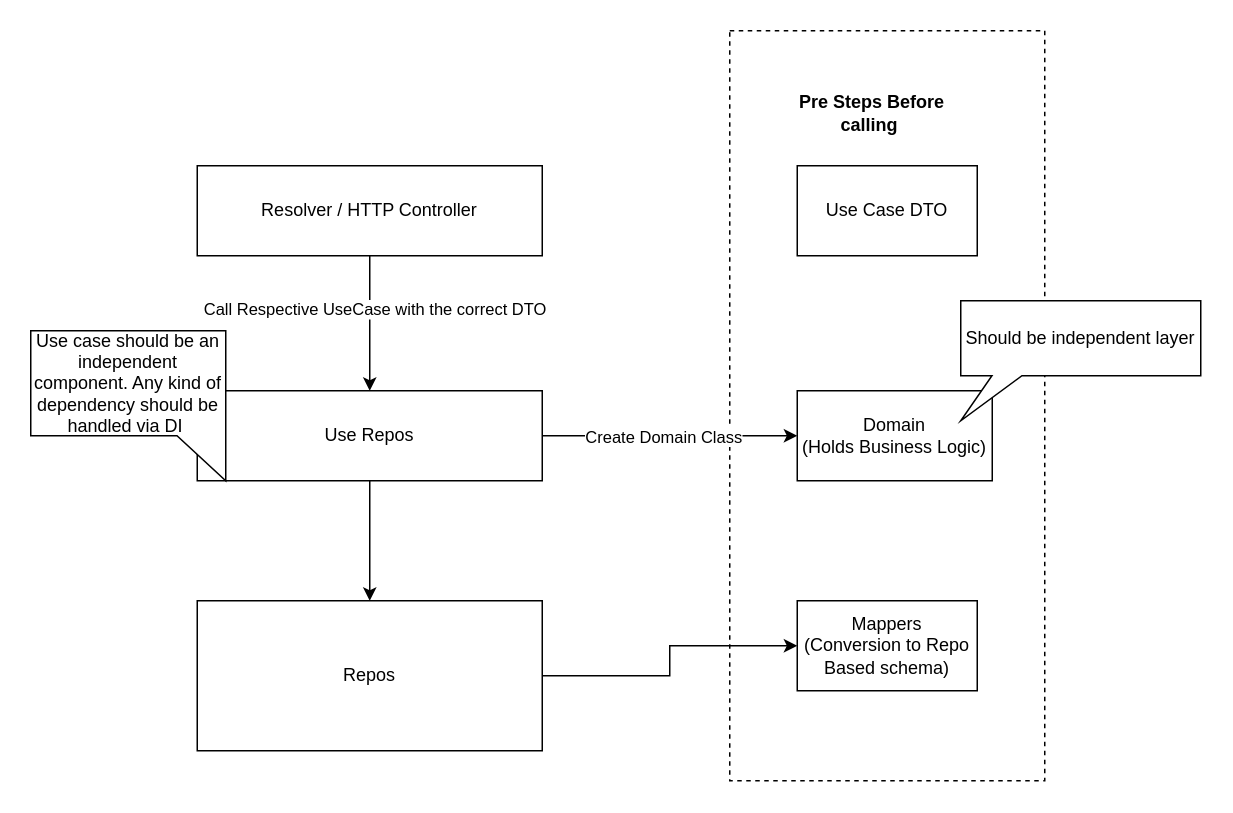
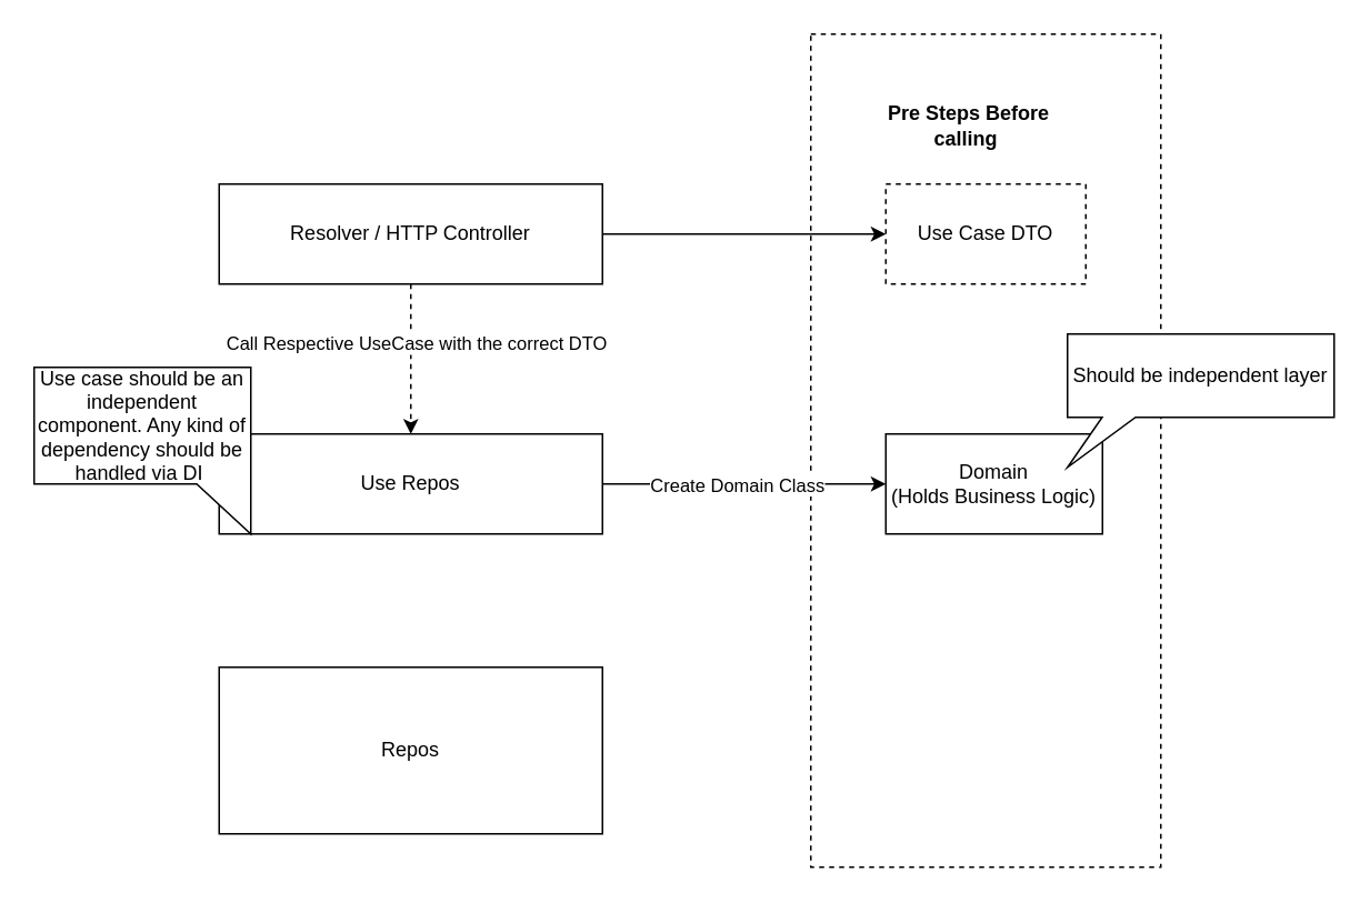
+ <mxCell id="5" value="" style="edgeStyle=orthogonalEdgeStyle;rounded=0;orthogonalLoop=1;jettySize=auto;html=1;" edge="1" parent="1" source="6" target="14"><mxGeometry relative="1" as="geometry" /></mxCell>
- <mxCell id="14" value="Use Case DTO" style="whiteSpace=wrap;html=1;rounded=0;" vertex="1" parent="1"><mxGeometry x="531" y="110" width="120" height="60" as="geometry" /></mxCell>
+ <mxCell id="14" value="Use Case DTO" style="whiteSpace=wrap;html=1;rounded=0;dashed=1;" vertex="1" parent="1"><mxGeometry x="531" y="110" width="120" height="60" as="geometry" /></mxCell>
- <mxCell id="3" value="" style="edgeStyle=orthogonalEdgeStyle;rounded=0;orthogonalLoop=1;jettySize=auto;html=1;" edge="1" parent="1" source="6" target="10"><mxGeometry relative="1" as="geometry" /></mxCell>
+ <mxCell id="3" value="" style="edgeStyle=orthogonalEdgeStyle;rounded=0;orthogonalLoop=1;jettySize=auto;html=1;dashed=1;" edge="1" parent="1" source="6" target="10"><mxGeometry relative="1" as="geometry" /></mxCell>
- <mxCell id="7" value="" style="edgeStyle=orthogonalEdgeStyle;rounded=0;orthogonalLoop=1;jettySize=auto;html=1;" edge="1" parent="1" source="10" target="12"><mxGeometry relative="1" as="geometry" /></mxCell>
- <mxCell id="16" value="Mappers&lt;br&gt;(Conversion to Repo Based schema)" style="whiteSpace=wrap;html=1;rounded=0;" vertex="1" parent="1"><mxGeometry x="531" y="400" width="120" height="60" as="geometry" /></mxCell>
- <mxCell id="11" value="" style="edgeStyle=orthogonalEdgeStyle;rounded=0;orthogonalLoop=1;jettySize=auto;html=1;" edge="1" parent="1" source="12" target="16"><mxGeometry relative="1" as="geometry" /></mxCell>
